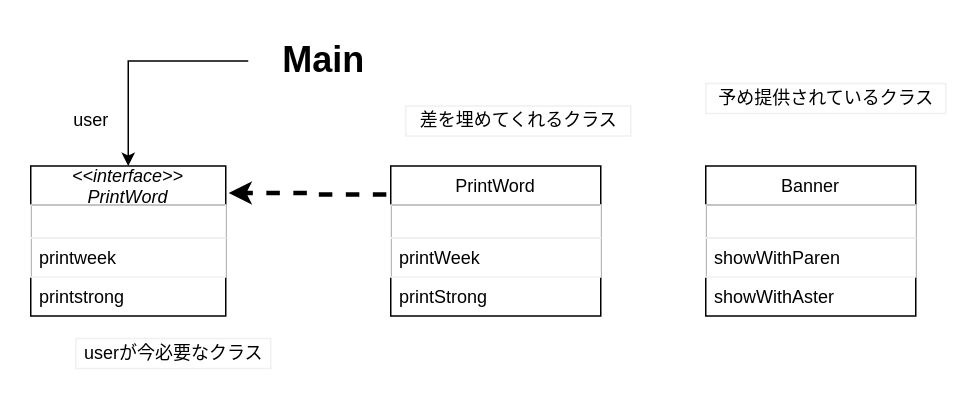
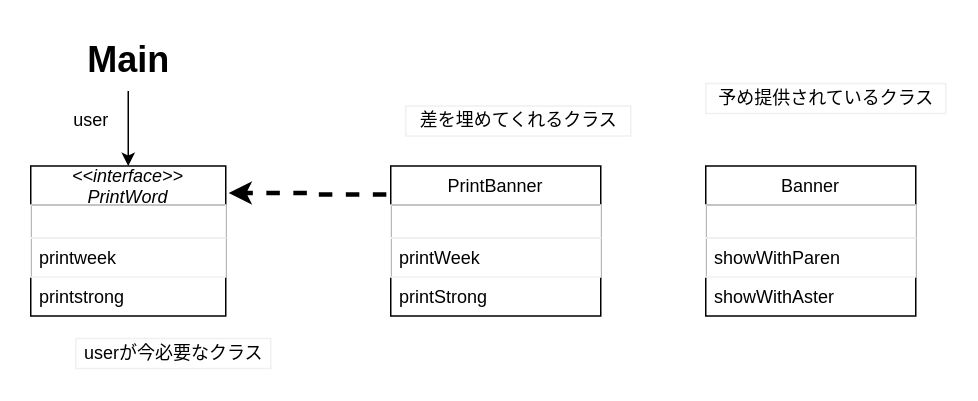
- <mxCell id="3" value="Main" style="text;strokeColor=none;fillColor=none;html=1;fontSize=24;fontStyle=1;verticalAlign=middle;align=center;" parent="1" vertex="1"><mxGeometry x="165" y="20" width="100" height="40" as="geometry" /></mxCell>
+ <mxCell id="3" value="Main" style="text;strokeColor=none;fillColor=none;html=1;fontSize=24;fontStyle=1;verticalAlign=middle;align=center;" parent="1" vertex="1"><mxGeometry x="35" y="20" width="100" height="40" as="geometry" /></mxCell>
- <mxCell id="13" value="PrintWord" style="swimlane;fontStyle=0;childLayout=stackLayout;horizontal=1;startSize=26;fillColor=none;horizontalStack=0;resizeParent=1;resizeParentMax=0;resizeLast=0;collapsible=1;marginBottom=0;" parent="1" vertex="1"><mxGeometry x="260" y="110" width="140" height="100" as="geometry" /></mxCell>
+ <mxCell id="13" value="PrintBanner" style="swimlane;fontStyle=0;childLayout=stackLayout;horizontal=1;startSize=26;fillColor=none;horizontalStack=0;resizeParent=1;resizeParentMax=0;resizeLast=0;collapsible=1;marginBottom=0;" parent="1" vertex="1"><mxGeometry x="260" y="110" width="140" height="100" as="geometry" /></mxCell>
